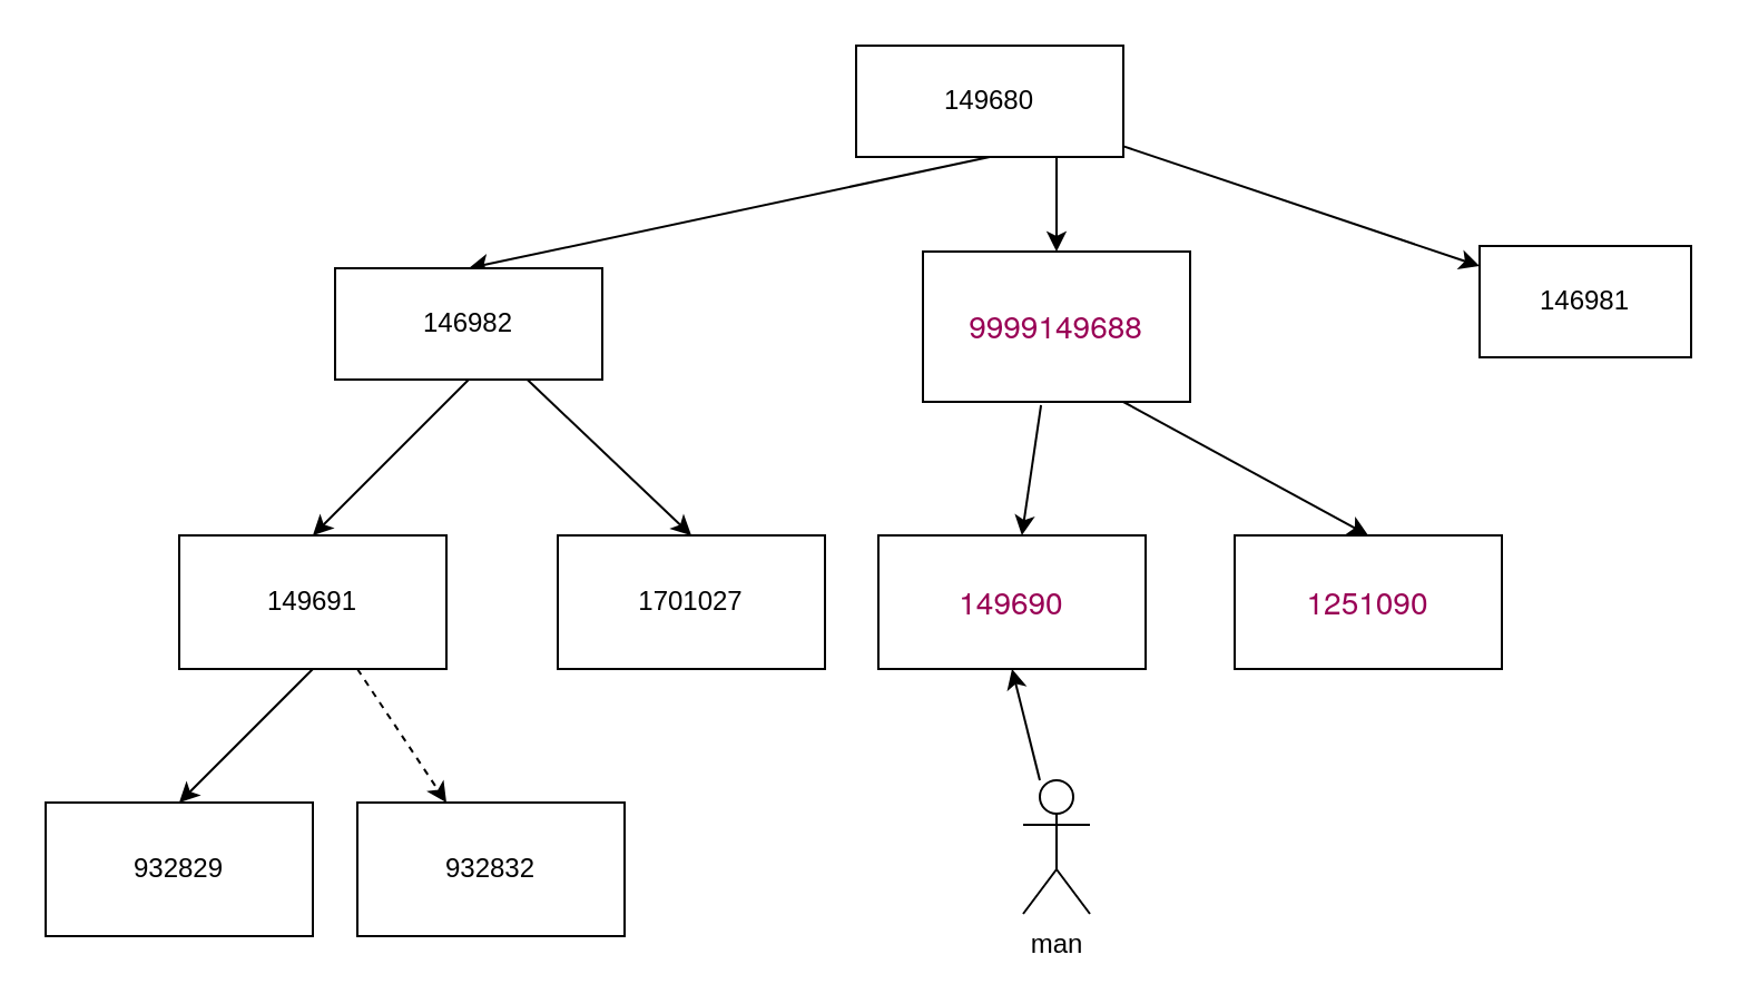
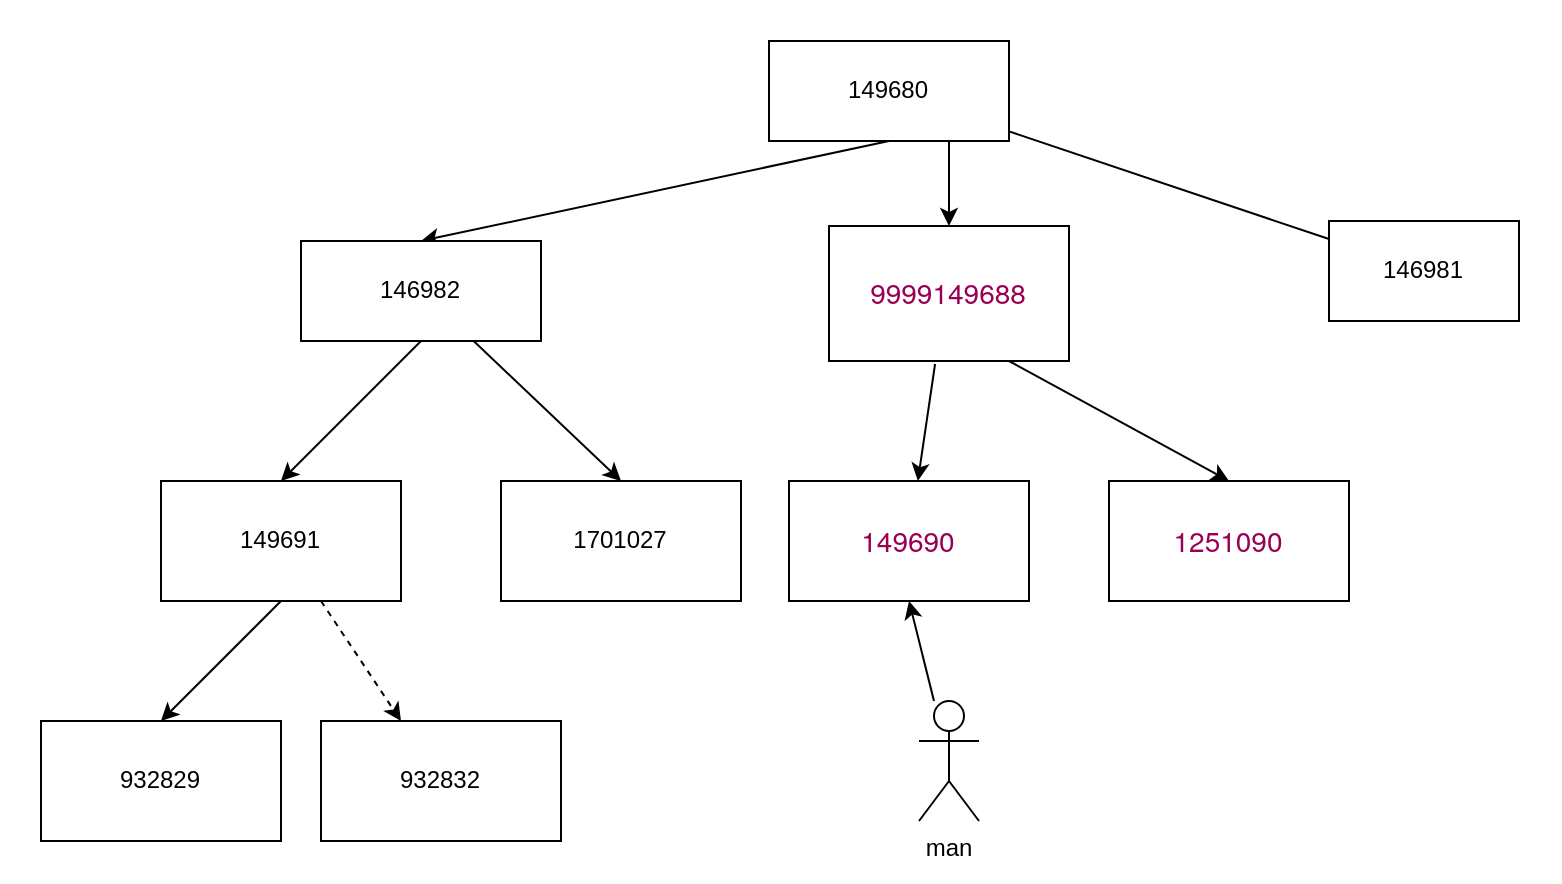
- <mxCell id="3" value="" style="edgeStyle=none;rounded=0;orthogonalLoop=1;jettySize=auto;html=1;" parent="1" source="5" target="15" edge="1"><mxGeometry relative="1" as="geometry" /></mxCell>
+ <mxCell id="3" value="" style="edgeStyle=none;rounded=0;orthogonalLoop=1;jettySize=auto;html=1;endArrow=none;" parent="1" source="5" target="15" edge="1"><mxGeometry relative="1" as="geometry" /></mxCell>
